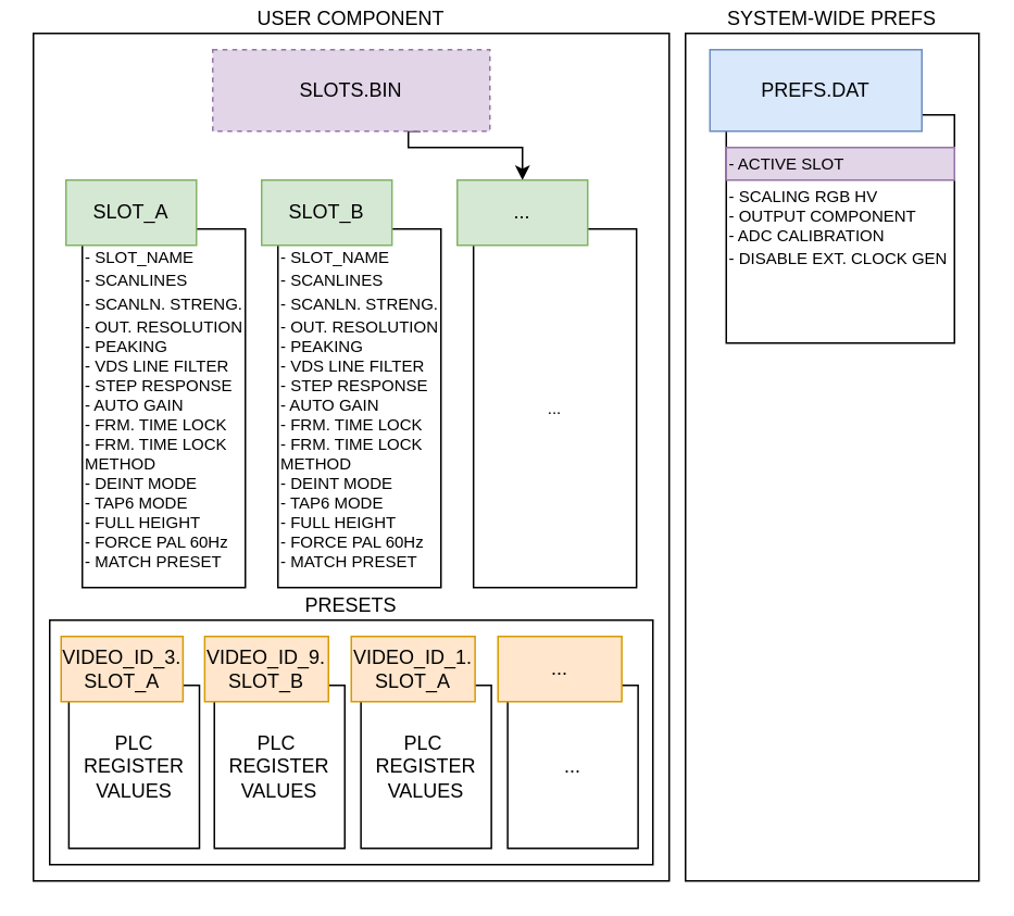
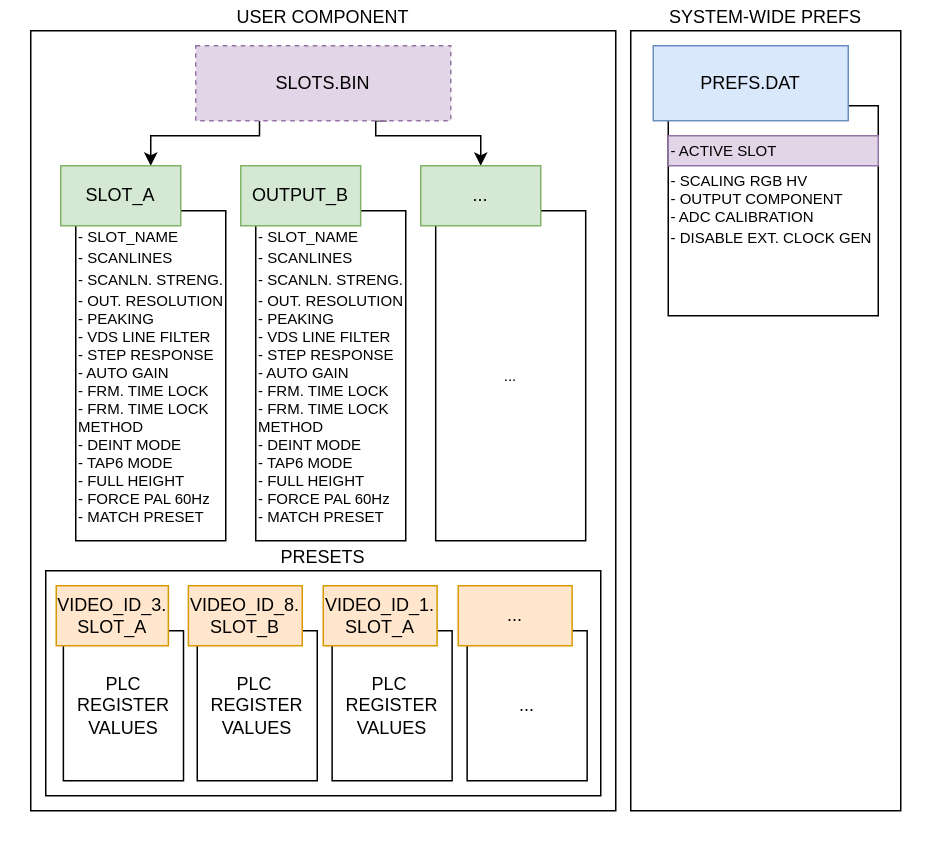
+ <mxCell id="17" style="edgeStyle=orthogonalEdgeStyle;rounded=0;orthogonalLoop=1;jettySize=auto;html=1;exitX=0.25;exitY=1;exitDx=0;exitDy=0;entryX=0.75;entryY=0;entryDx=0;entryDy=0;" parent="1" source="19" target="23" edge="1"><mxGeometry relative="1" as="geometry"><Array as="points"><mxPoint x="169.96" y="90" /><mxPoint x="119.96" y="90" /></Array></mxGeometry></mxCell>
- <mxCell id="24" value="SLOT_B" style="rounded=0;whiteSpace=wrap;html=1;fillColor=#d5e8d4;strokeColor=#82b366;" parent="1" vertex="1"><mxGeometry x="160" y="110" width="79.96" height="40" as="geometry" /></mxCell>
+ <mxCell id="24" value="OUTPUT_B" style="rounded=0;whiteSpace=wrap;html=1;fillColor=#d5e8d4;strokeColor=#82b366;" parent="1" vertex="1"><mxGeometry x="160" y="110" width="79.96" height="40" as="geometry" /></mxCell>
- <mxCell id="9" value="VIDEO_ID_9.&lt;div&gt;SLOT_B&lt;/div&gt;" style="rounded=0;whiteSpace=wrap;html=1;fillColor=#ffe6cc;strokeColor=#d79b00;" parent="4" vertex="1"><mxGeometry x="95.08" y="10" width="75.92" height="40" as="geometry" /></mxCell>
+ <mxCell id="9" value="VIDEO_ID_8.&lt;div&gt;SLOT_B&lt;/div&gt;" style="rounded=0;whiteSpace=wrap;html=1;fillColor=#ffe6cc;strokeColor=#d79b00;" parent="4" vertex="1"><mxGeometry x="95.08" y="10" width="75.92" height="40" as="geometry" /></mxCell>
